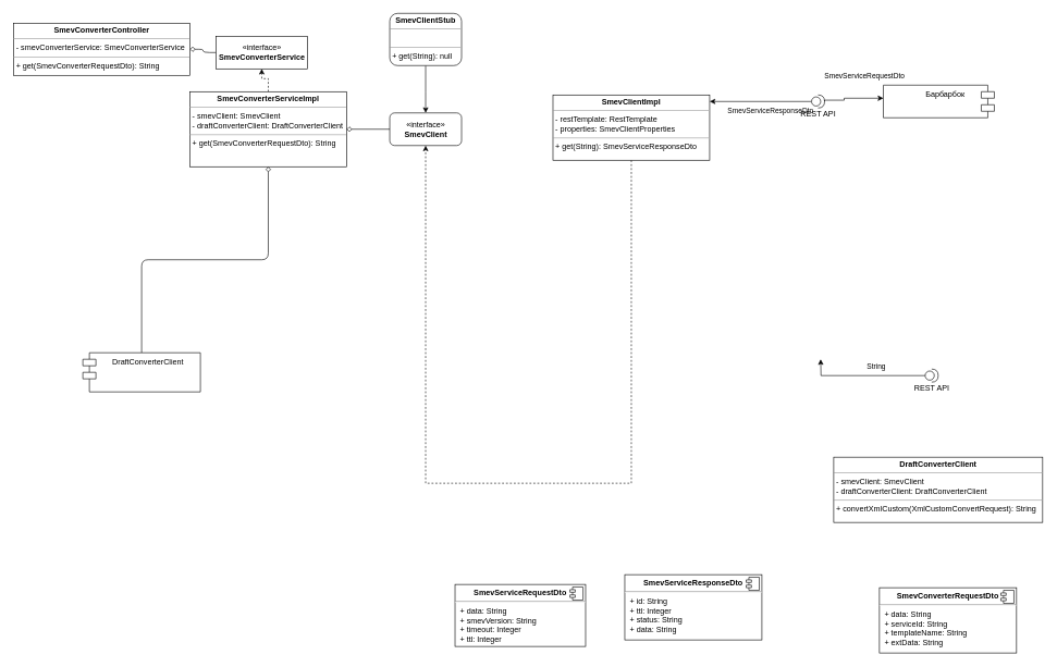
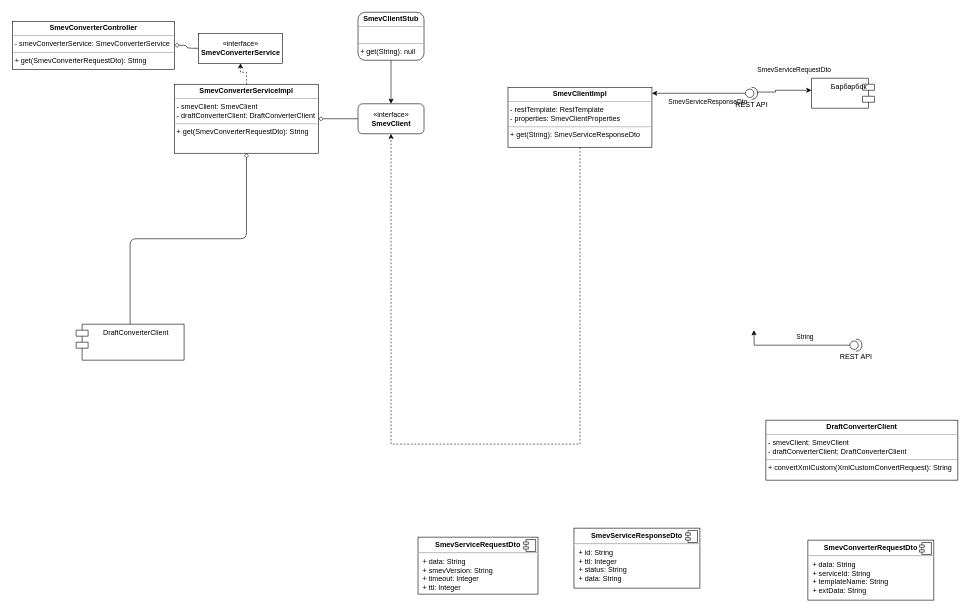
- <mxCell id="11" value="Барбарбок" style="shape=module;align=left;spacingLeft=20;align=center;verticalAlign=top;flipH=1;rounded=0;" vertex="1" parent="1"><mxGeometry x="1352" y="130" width="170" height="50" as="geometry" /></mxCell>
+ <mxCell id="11" value="Барбарбок" style="shape=module;align=left;spacingLeft=20;align=center;verticalAlign=top;flipH=1;rounded=0;" vertex="1" parent="1"><mxGeometry x="1352" y="130" width="105" height="50" as="geometry" /></mxCell>
